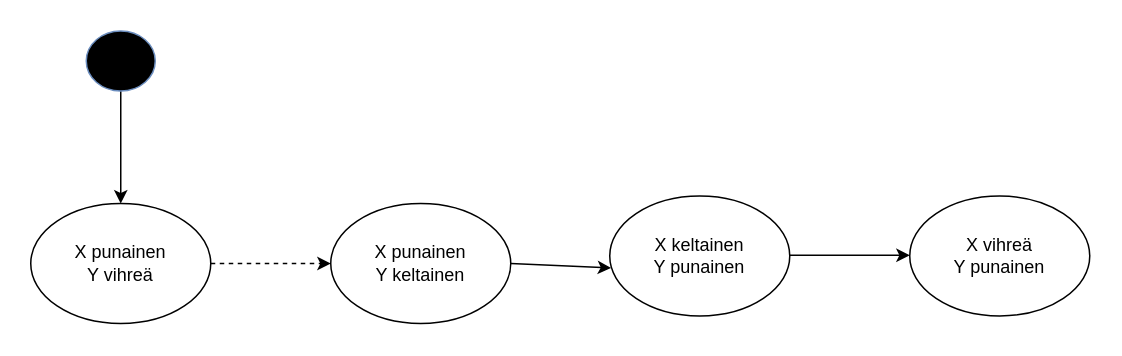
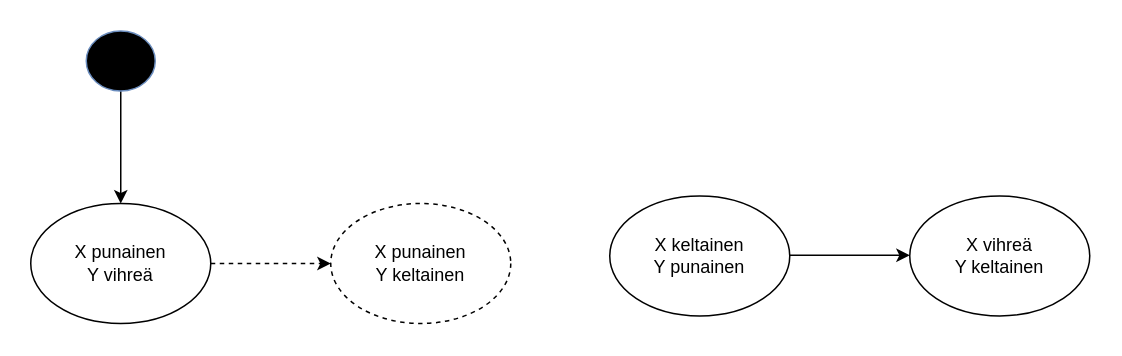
- <mxCell id="8" value="X vihreä&lt;div&gt;Y punainen&lt;/div&gt;" style="ellipse;whiteSpace=wrap;html=1;" vertex="1" parent="1"><mxGeometry x="606" y="130" width="120" height="80" as="geometry" /></mxCell>
+ <mxCell id="8" value="X vihreä&lt;div&gt;Y keltainen&lt;/div&gt;" style="ellipse;whiteSpace=wrap;html=1;" vertex="1" parent="1"><mxGeometry x="606" y="130" width="120" height="80" as="geometry" /></mxCell>
- <mxCell id="3" value="X punainen&lt;div&gt;Y keltainen&lt;/div&gt;" style="ellipse;whiteSpace=wrap;html=1;" vertex="1" parent="1"><mxGeometry x="220" y="135" width="120" height="80" as="geometry" /></mxCell>
+ <mxCell id="3" value="X punainen&lt;div&gt;Y keltainen&lt;/div&gt;" style="ellipse;whiteSpace=wrap;html=1;dashed=1;" vertex="1" parent="1"><mxGeometry x="220" y="135" width="120" height="80" as="geometry" /></mxCell>
- <mxCell id="7" value="" style="endArrow=classic;html=1;rounded=0;exitX=1;exitY=0.5;exitDx=0;exitDy=0;entryX=0.008;entryY=0.6;entryDx=0;entryDy=0;entryPerimeter=0;" edge="1" parent="1" source="3" target="4"><mxGeometry width="50" height="50" relative="1" as="geometry"><mxPoint x="466" y="310" as="sourcePoint" /><mxPoint x="416" y="175" as="targetPoint" /></mxGeometry></mxCell>
